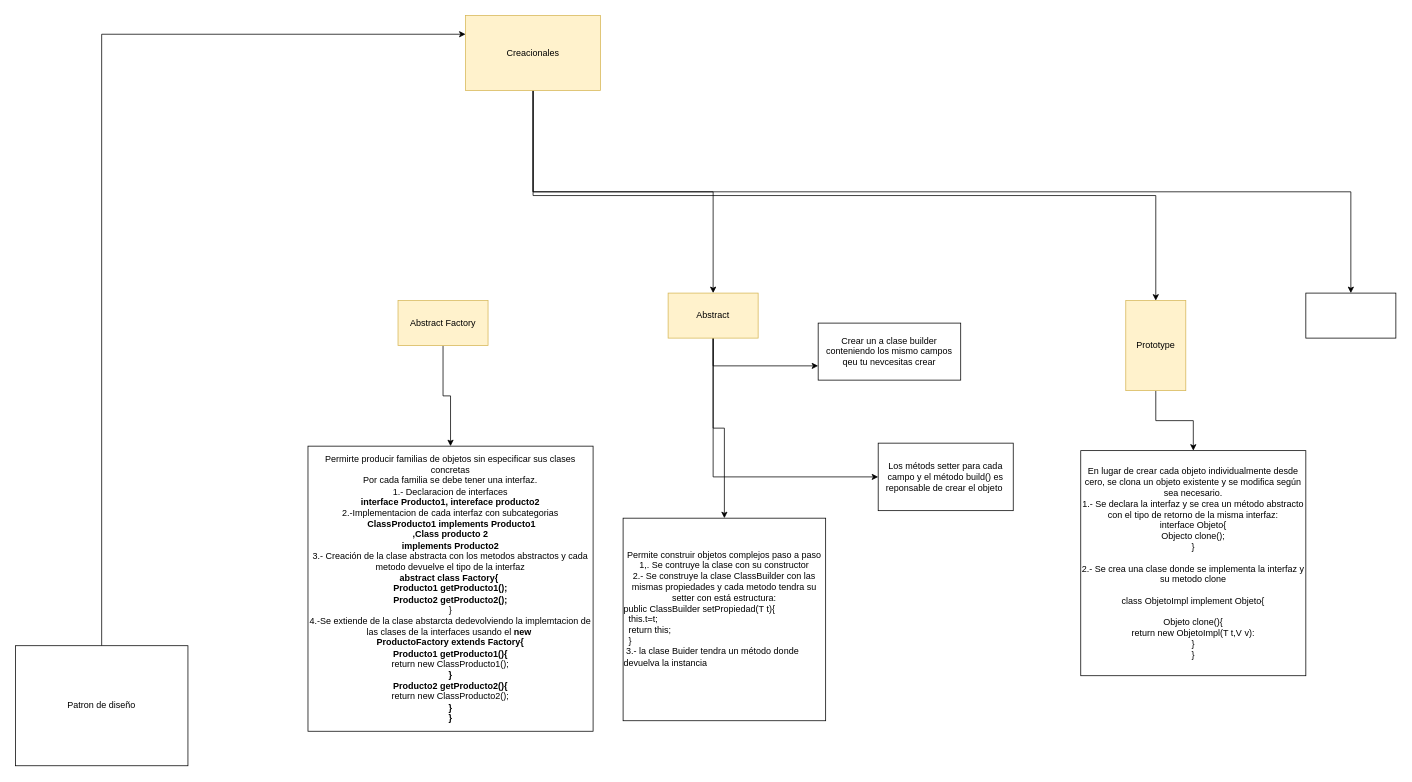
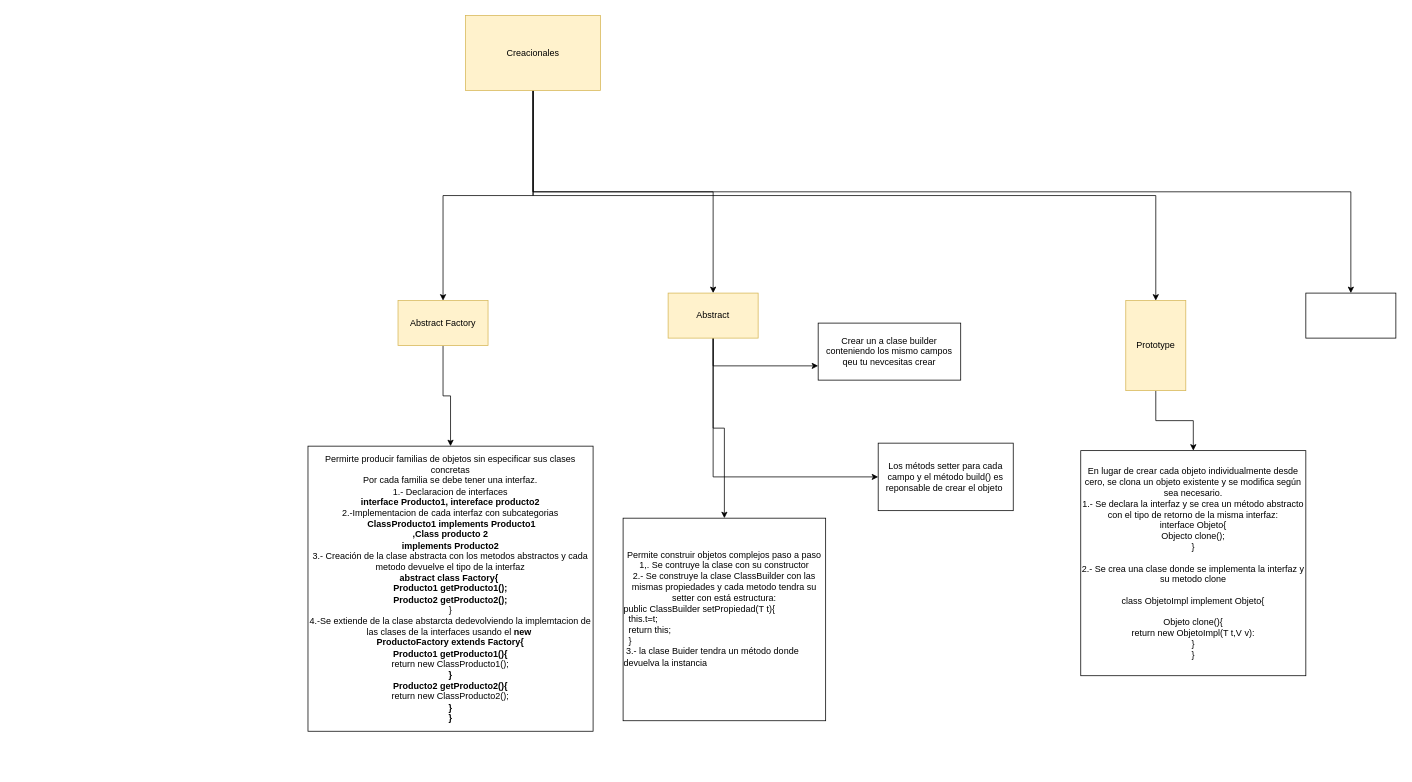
- <mxCell id="2" style="edgeStyle=orthogonalEdgeStyle;rounded=0;orthogonalLoop=1;jettySize=auto;html=1;exitX=0.5;exitY=0;exitDx=0;exitDy=0;entryX=0;entryY=0.25;entryDx=0;entryDy=0;" edge="1" parent="1" source="3" target="8"><mxGeometry relative="1" as="geometry"><mxPoint x="550" y="50" as="targetPoint" /></mxGeometry></mxCell>
+ <mxCell id="4" style="edgeStyle=orthogonalEdgeStyle;rounded=0;orthogonalLoop=1;jettySize=auto;html=1;exitX=0.5;exitY=1;exitDx=0;exitDy=0;" edge="1" parent="1" source="8" target="10"><mxGeometry relative="1" as="geometry" /></mxCell>
- <mxCell id="3" value="Patron de diseño" style="rounded=0;whiteSpace=wrap;html=1;" vertex="1" parent="1"><mxGeometry x="20" y="860" width="230" height="160" as="geometry" /></mxCell>
